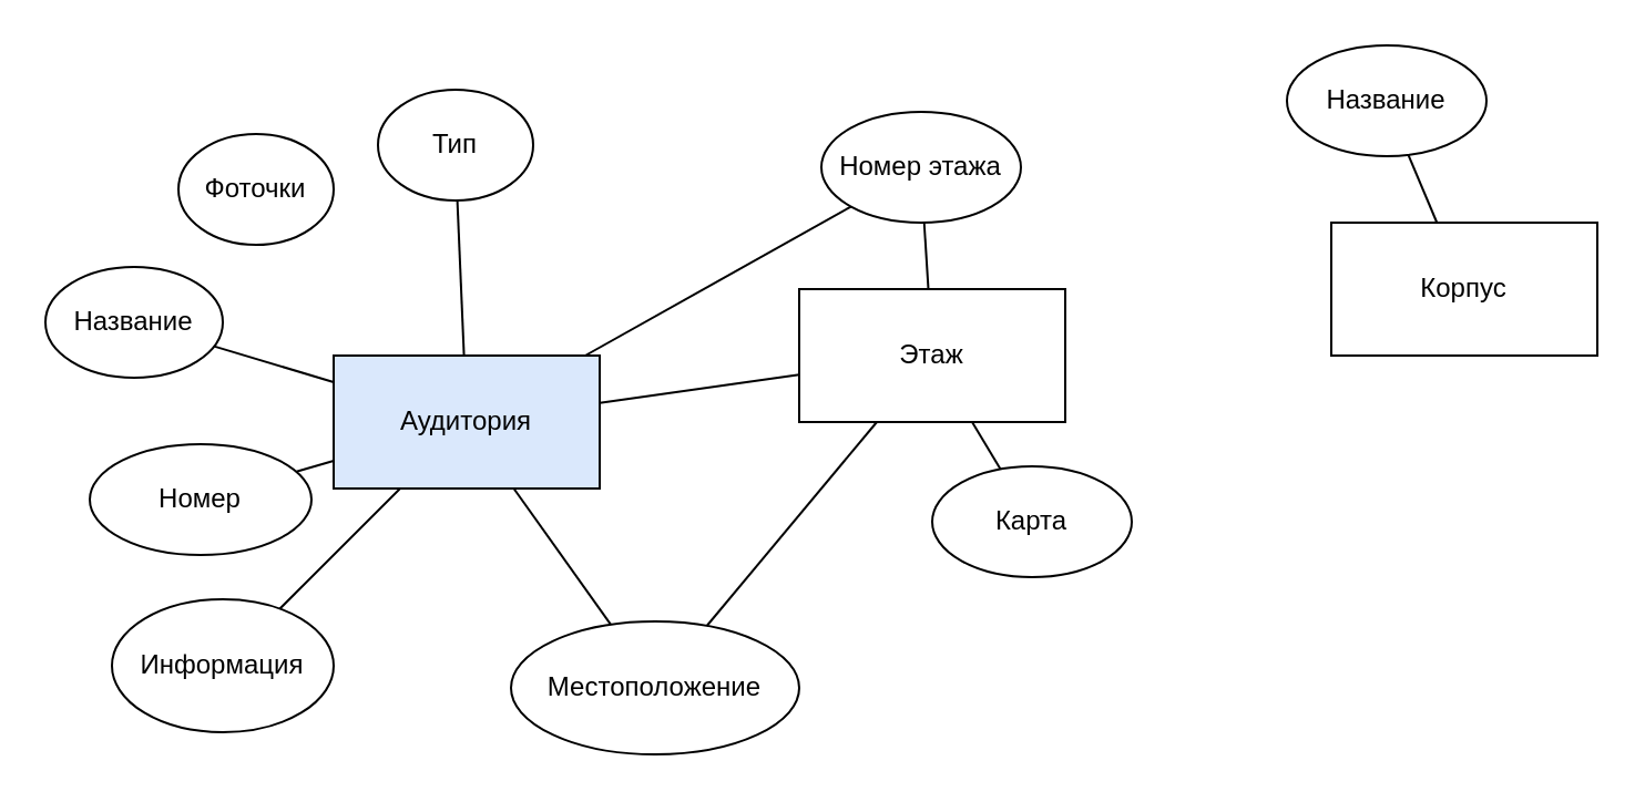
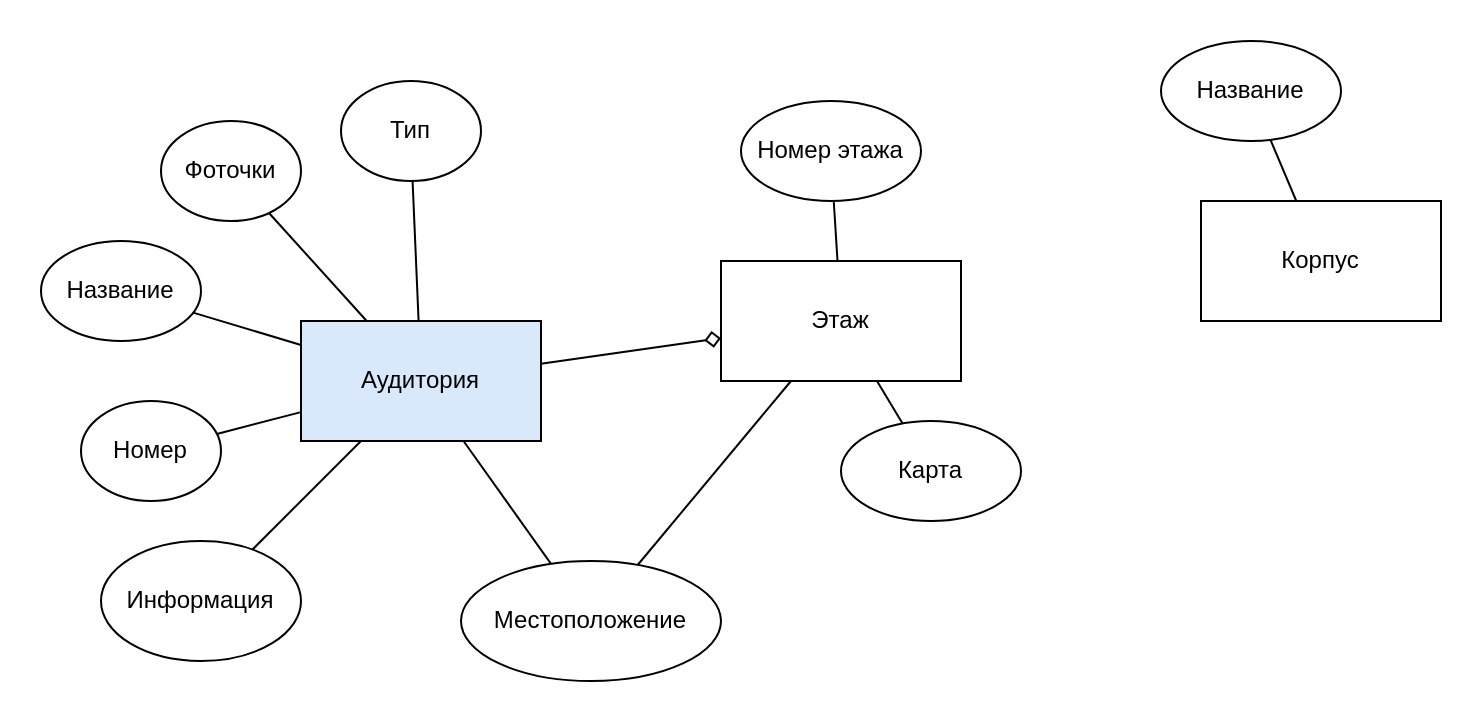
- <mxCell id="4" style="rounded=0;orthogonalLoop=1;jettySize=auto;html=1;endArrow=none;endFill=0;" parent="1" source="6" target="19" edge="1"><mxGeometry relative="1" as="geometry" /></mxCell>
+ <mxCell id="4" style="rounded=0;orthogonalLoop=1;jettySize=auto;html=1;endArrow=none;endFill=0;" parent="1" source="6" target="9" edge="1"><mxGeometry relative="1" as="geometry" /></mxCell>
- <mxCell id="5" style="edgeStyle=none;rounded=0;orthogonalLoop=1;jettySize=auto;html=1;endArrow=none;endFill=0;" parent="1" source="6" target="17" edge="1"><mxGeometry relative="1" as="geometry" /></mxCell>
+ <mxCell id="5" style="edgeStyle=none;rounded=0;orthogonalLoop=1;jettySize=auto;html=1;endArrow=diamond;endFill=0;" parent="1" source="6" target="17" edge="1"><mxGeometry relative="1" as="geometry" /></mxCell>
- <mxCell id="7" value="Номер" style="ellipse;whiteSpace=wrap;html=1;" parent="1" vertex="1"><mxGeometry x="40" y="200" width="100" height="50" as="geometry" /></mxCell>
+ <mxCell id="7" value="Номер" style="ellipse;whiteSpace=wrap;html=1;" parent="1" vertex="1"><mxGeometry x="40" y="200" width="70" height="50" as="geometry" /></mxCell>
